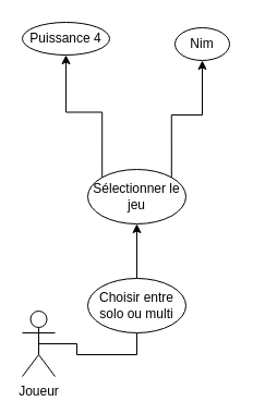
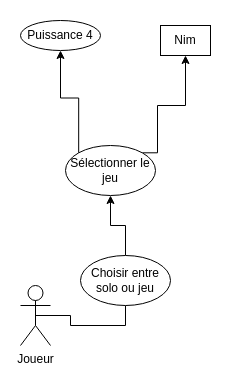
- <mxCell id="10" value="Nim" style="ellipse;whiteSpace=wrap;html=1;" vertex="1" parent="1"><mxGeometry x="160" y="25" width="50" height="30" as="geometry" /></mxCell>
+ <mxCell id="10" value="Nim" style="whiteSpace=wrap;html=1;rounded=0;" vertex="1" parent="1"><mxGeometry x="160" y="25" width="50" height="30" as="geometry" /></mxCell>
- <mxCell id="6" value="Sélectionner le jeu" style="ellipse;whiteSpace=wrap;html=1;" vertex="1" parent="1"><mxGeometry x="80" y="155" width="90" height="50" as="geometry" /></mxCell>
+ <mxCell id="6" value="Sélectionner le jeu" style="ellipse;whiteSpace=wrap;html=1;" vertex="1" parent="1"><mxGeometry x="65" y="145" width="90" height="50" as="geometry" /></mxCell>
- <mxCell id="8" value="Choisir entre solo ou multi" style="ellipse;whiteSpace=wrap;html=1;" vertex="1" parent="1"><mxGeometry x="80" y="255" width="90" height="50" as="geometry" /></mxCell>
+ <mxCell id="8" value="Choisir entre solo ou jeu" style="ellipse;whiteSpace=wrap;html=1;" vertex="1" parent="1"><mxGeometry x="80" y="255" width="90" height="50" as="geometry" /></mxCell>
